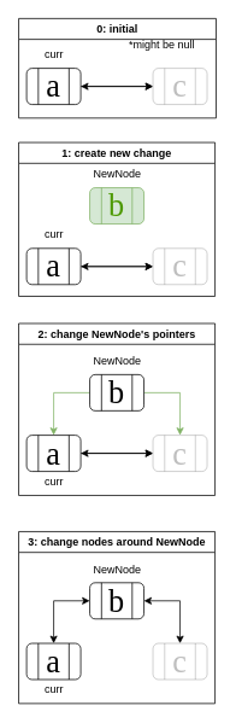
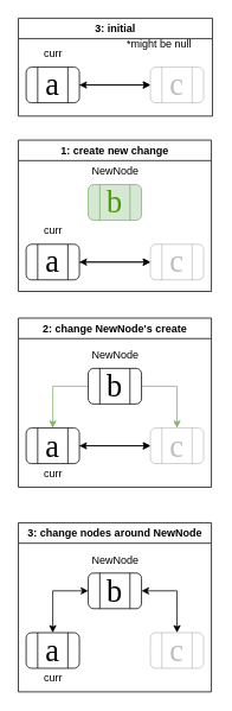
- <mxCell id="2" value="0: initial" style="swimlane;whiteSpace=wrap;html=1;" vertex="1" parent="1"><mxGeometry x="20" y="20" width="218.75" height="110" as="geometry" /></mxCell>
+ <mxCell id="2" value="3: initial" style="swimlane;whiteSpace=wrap;html=1;" vertex="1" parent="1"><mxGeometry x="20" y="20" width="218.75" height="110" as="geometry" /></mxCell>
- <mxCell id="17" value="2: change NewNode's pointers" style="swimlane;whiteSpace=wrap;html=1;" vertex="1" parent="1"><mxGeometry x="20" y="357" width="217.5" height="190" as="geometry" /></mxCell>
+ <mxCell id="17" value="2: change NewNode's create" style="swimlane;whiteSpace=wrap;html=1;" vertex="1" parent="1"><mxGeometry x="20" y="357" width="217.5" height="190" as="geometry" /></mxCell>
